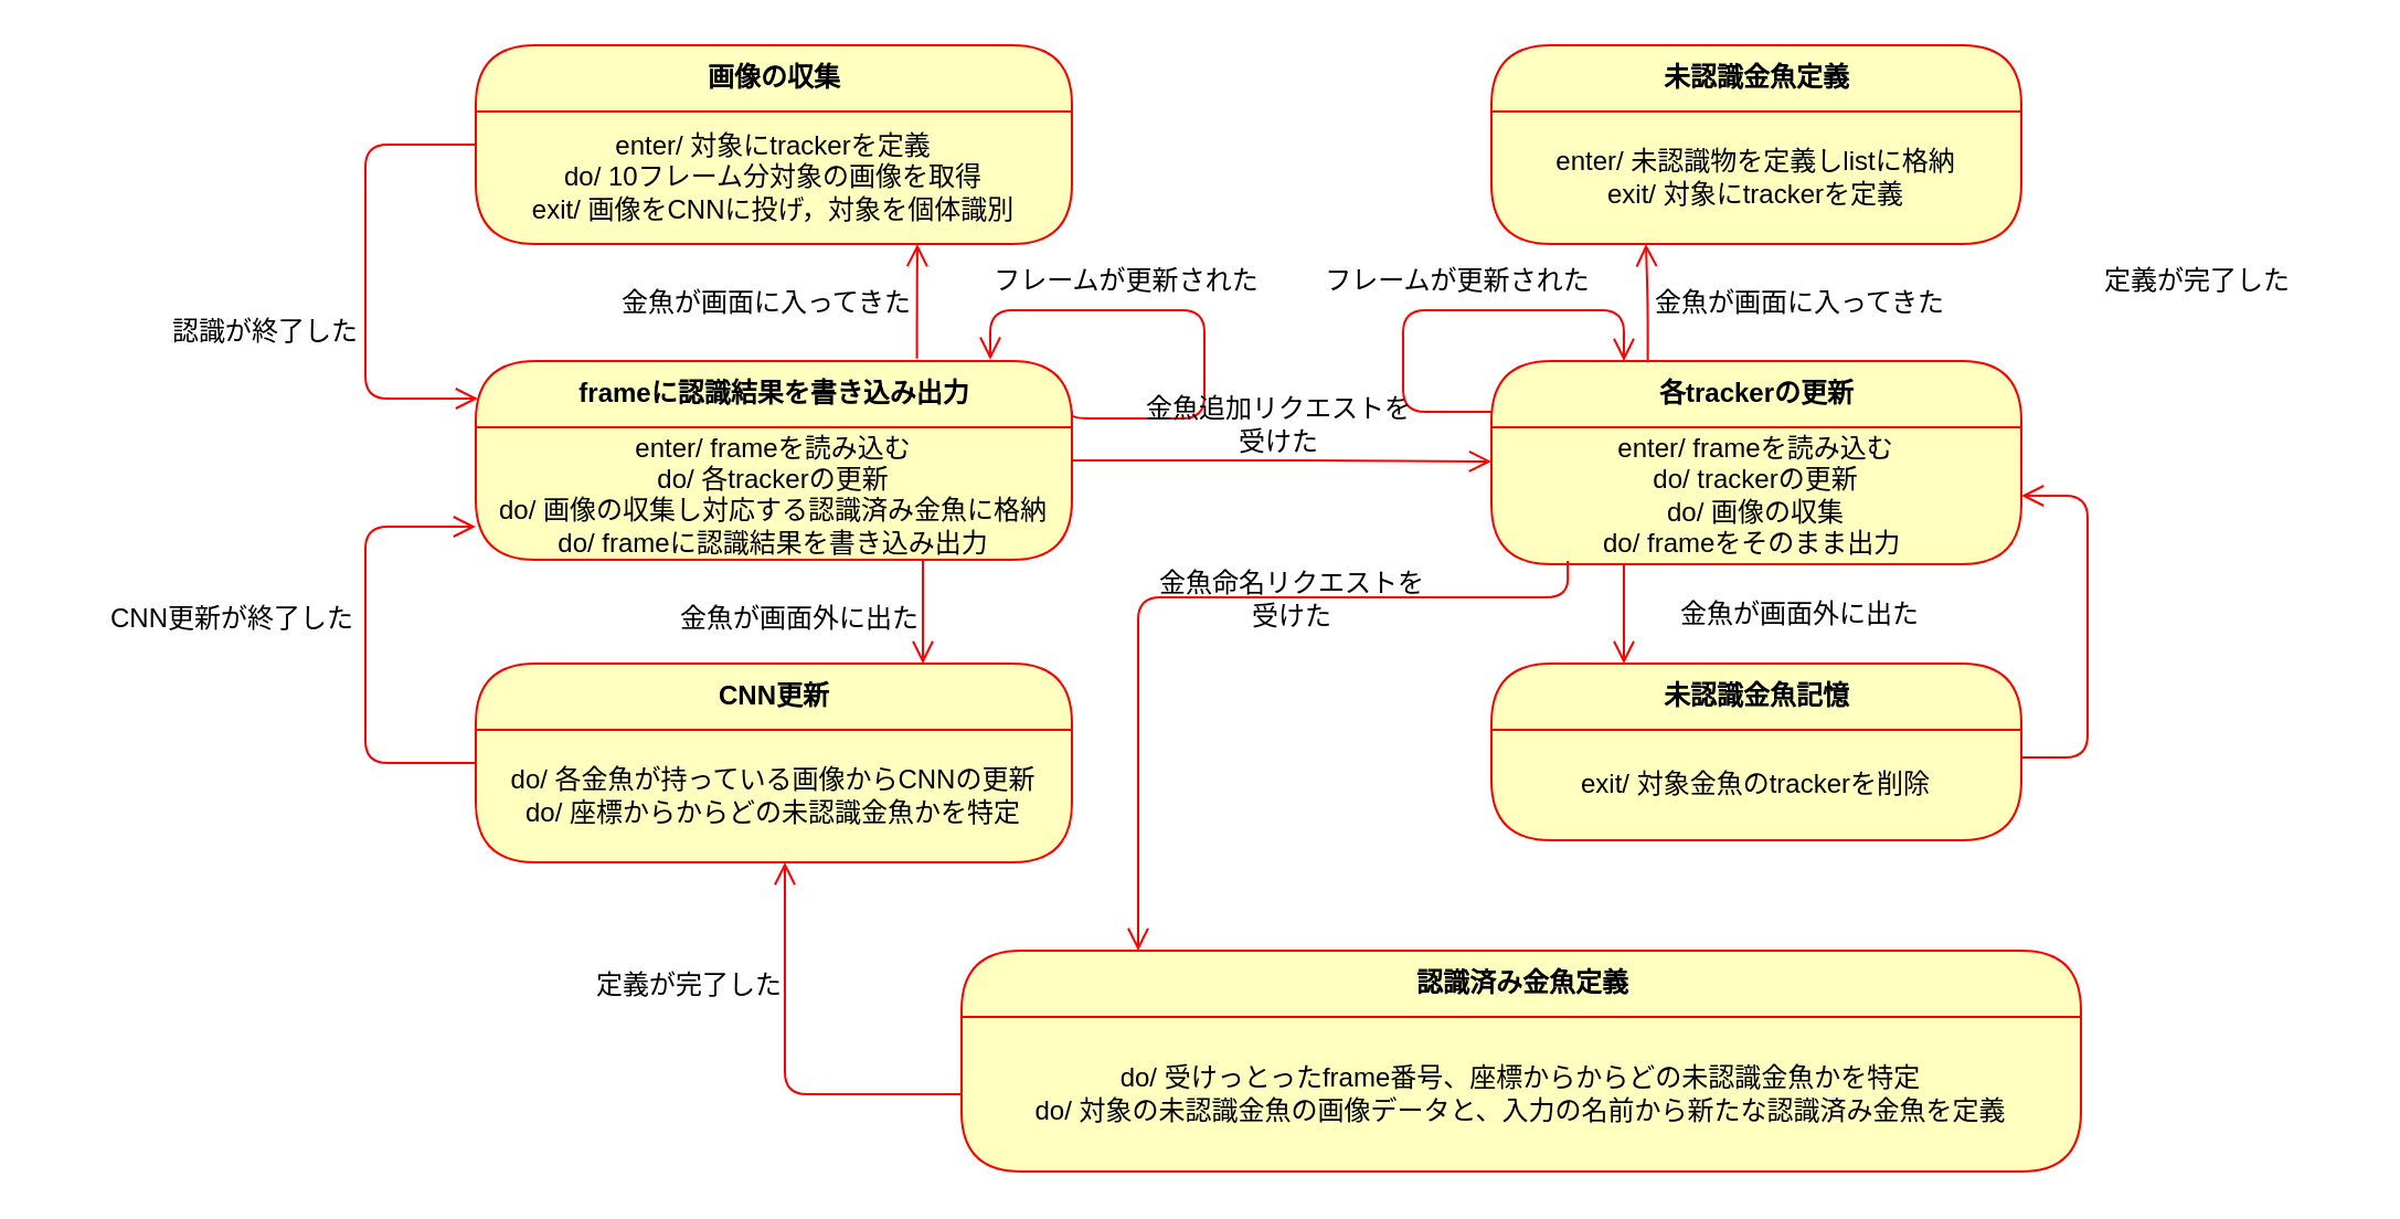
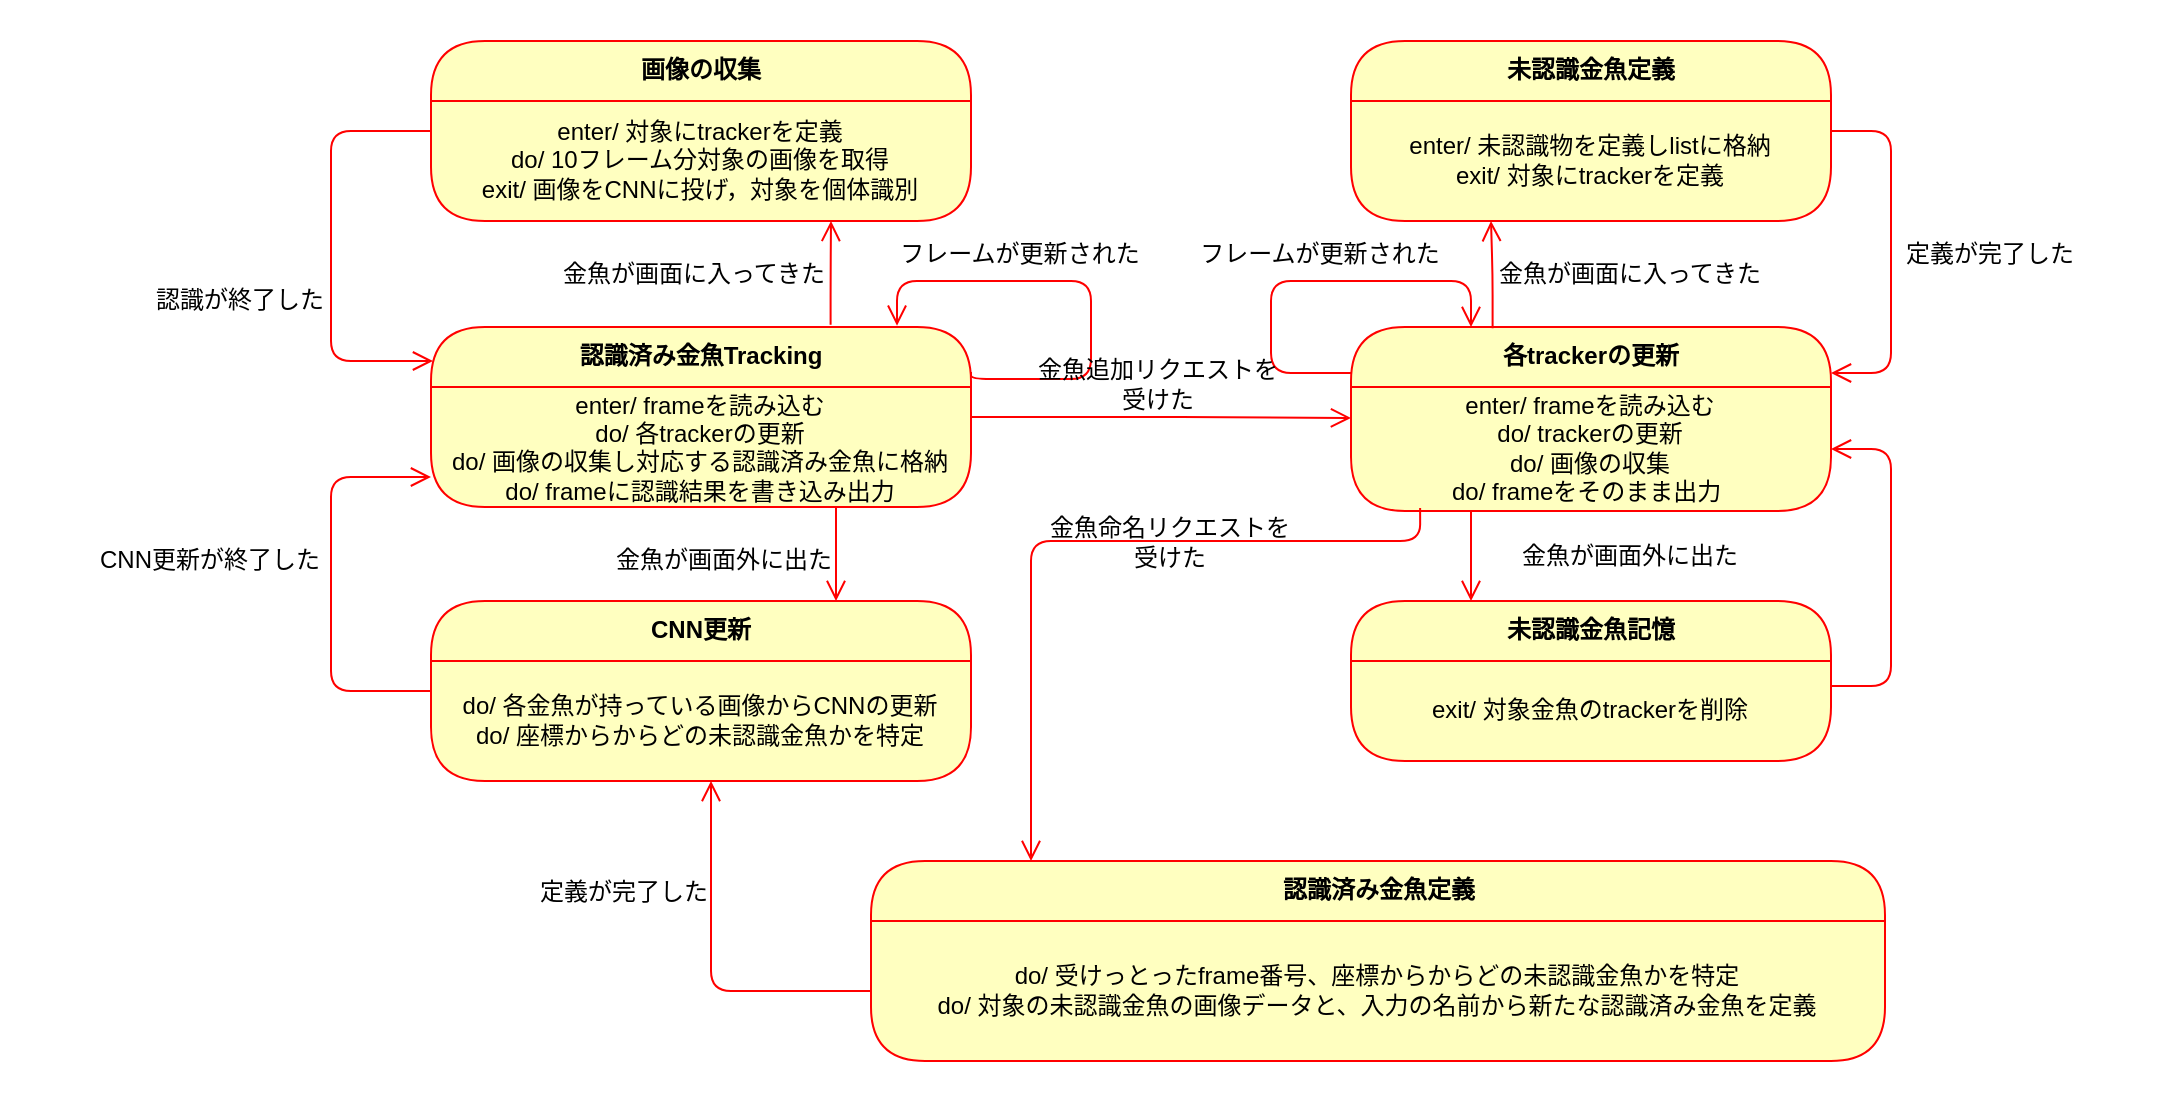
+ <mxCell id="25" value="" style="edgeStyle=orthogonalEdgeStyle;html=1;verticalAlign=bottom;endArrow=open;endSize=8;strokeColor=#ff0000;entryX=1;entryY=0.25;entryDx=0;entryDy=0;exitX=1;exitY=0.25;exitDx=0;exitDy=0;" parent="1" source="22" target="12" edge="1"><mxGeometry relative="1" as="geometry"><mxPoint x="765.971" y="148.235" as="targetPoint" /><mxPoint x="765.971" y="108" as="sourcePoint" /><Array as="points"><mxPoint x="945" y="65" /><mxPoint x="945" y="186" /></Array></mxGeometry></mxCell>
- <mxCell id="2" value="frameに認識結果を書き込み出力" style="swimlane;html=1;fontStyle=1;align=center;verticalAlign=middle;childLayout=stackLayout;horizontal=1;startSize=30;horizontalStack=0;resizeParent=0;resizeLast=1;container=0;fontColor=#000000;collapsible=0;rounded=1;arcSize=30;strokeColor=#ff0000;fillColor=#ffffc0;swimlaneFillColor=#ffffc0;" parent="1" vertex="1"><mxGeometry x="215" y="163" width="270" height="90" as="geometry" /></mxCell>
+ <mxCell id="2" value="認識済み金魚Tracking" style="swimlane;html=1;fontStyle=1;align=center;verticalAlign=middle;childLayout=stackLayout;horizontal=1;startSize=30;horizontalStack=0;resizeParent=0;resizeLast=1;container=0;fontColor=#000000;collapsible=0;rounded=1;arcSize=30;strokeColor=#ff0000;fillColor=#ffffc0;swimlaneFillColor=#ffffc0;" parent="1" vertex="1"><mxGeometry x="215" y="163" width="270" height="90" as="geometry" /></mxCell>
